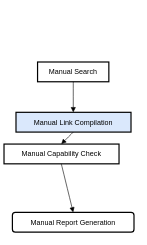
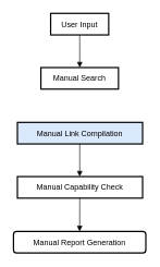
+ <mxCell id="2" value="User Input" style="whiteSpace=wrap;strokeWidth=2;" vertex="1" parent="1"><mxGeometry x="77" y="20" width="89" height="33" as="geometry" /></mxCell>
+ <mxCell id="7" value="" style="curved=1;startArrow=none;endArrow=block;exitX=0.501;exitY=1.012;entryX=0.501;entryY=0.012;rounded=0;" edge="1" parent="1" source="2" target="3"><mxGeometry relative="1" as="geometry"><Array as="points" /></mxGeometry></mxCell>
- <mxCell id="8" value="" style="curved=1;startArrow=none;endArrow=block;exitX=0.501;exitY=1.024;entryX=0.498;entryY=-0.006;rounded=0;" edge="1" parent="1" source="3" target="4"><mxGeometry relative="1" as="geometry"><Array as="points" /></mxGeometry></mxCell>
- <mxCell id="5" value="Manual Capability Check" style="whiteSpace=wrap;strokeWidth=2;" vertex="1" parent="1"><mxGeometry x="6" y="240" width="192" height="33" as="geometry" /></mxCell>
+ <mxCell id="5" value="Manual Capability Check" style="whiteSpace=wrap;strokeWidth=2;" vertex="1" parent="1"><mxGeometry x="26" y="270" width="192" height="33" as="geometry" /></mxCell>
